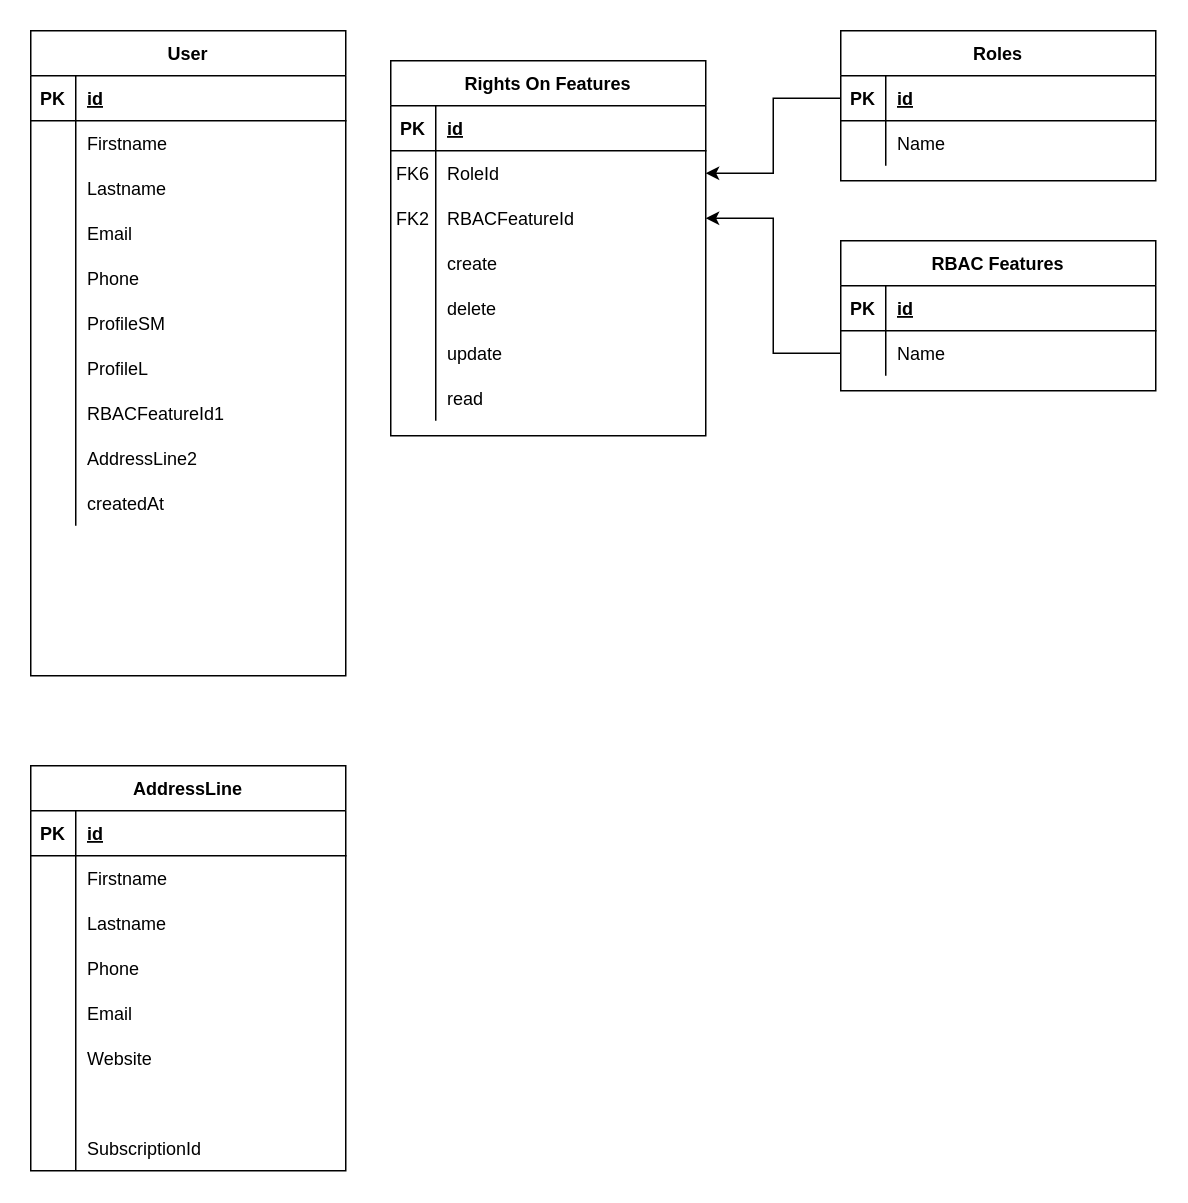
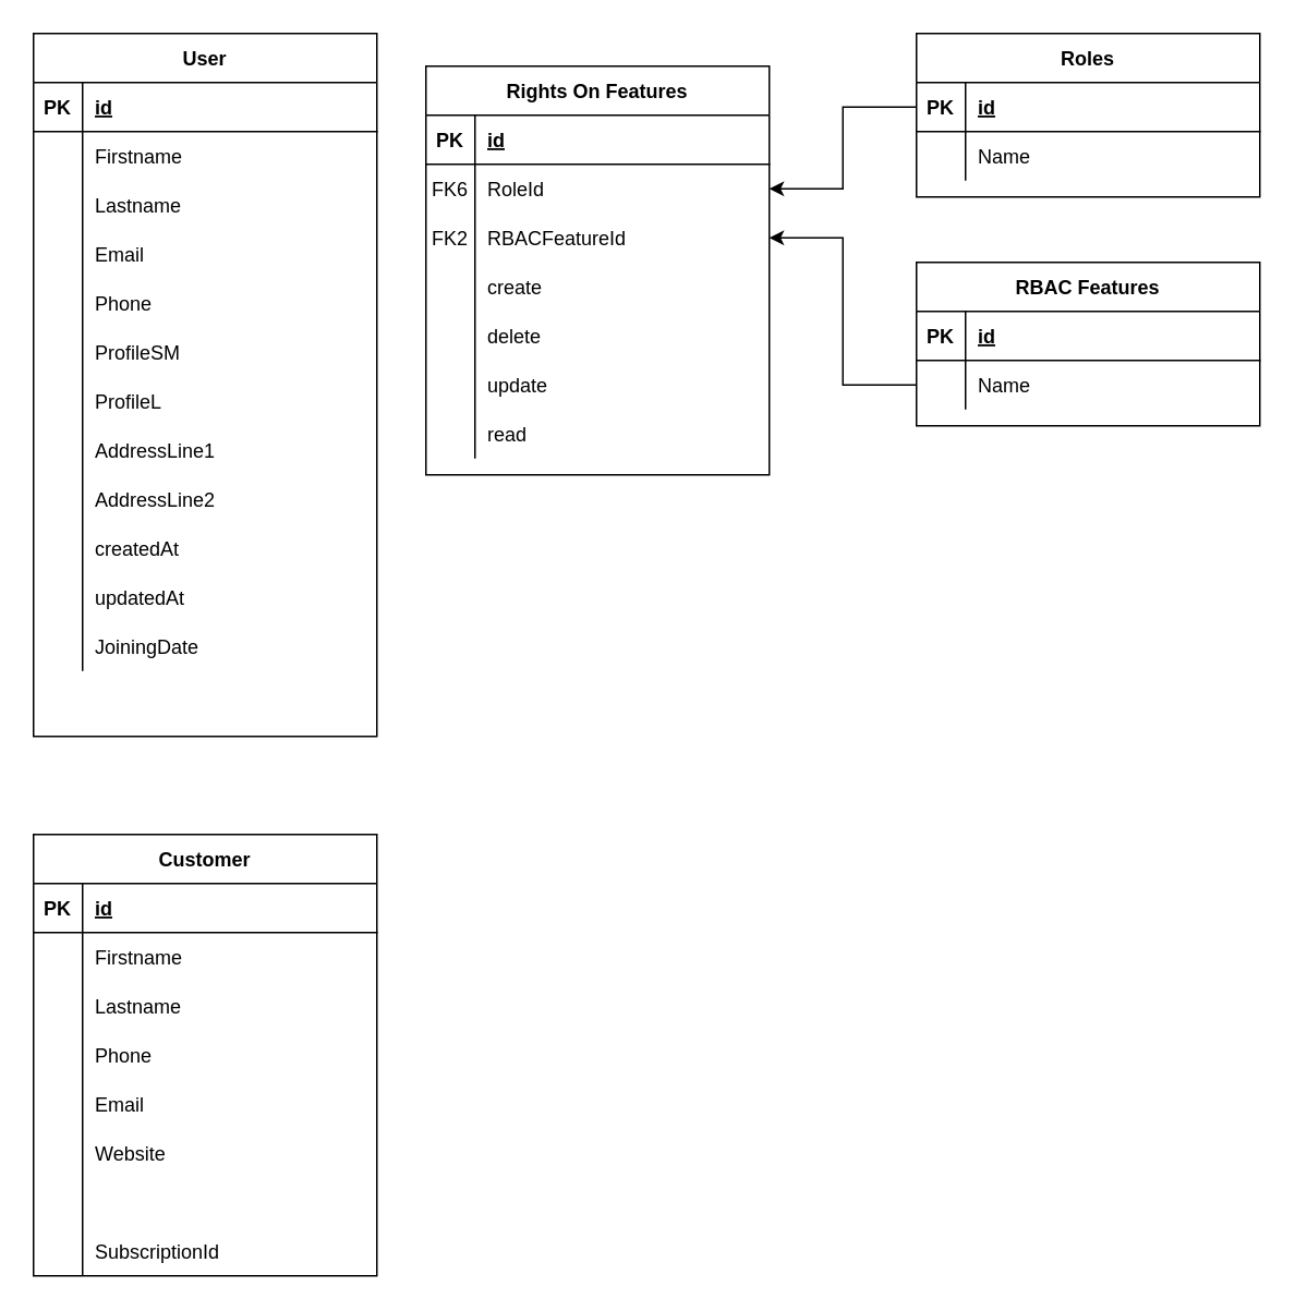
- <mxCell id="26" value="RBACFeatureId1" style="shape=partialRectangle;connectable=0;fillColor=none;top=0;left=0;bottom=0;right=0;align=left;spacingLeft=6;overflow=hidden;" parent="24" vertex="1"><mxGeometry x="30" width="180" height="30" as="geometry" /></mxCell>
+ <mxCell id="26" value="AddressLine1" style="shape=partialRectangle;connectable=0;fillColor=none;top=0;left=0;bottom=0;right=0;align=left;spacingLeft=6;overflow=hidden;" parent="24" vertex="1"><mxGeometry x="30" width="180" height="30" as="geometry" /></mxCell>
+ <mxCell id="35" value="updatedAt" style="shape=partialRectangle;connectable=0;fillColor=none;top=0;left=0;bottom=0;right=0;align=left;spacingLeft=6;overflow=hidden;" parent="33" vertex="1"><mxGeometry x="30" width="180" height="30" as="geometry" /></mxCell>
+ <mxCell id="38" value="JoiningDate" style="shape=partialRectangle;connectable=0;fillColor=none;top=0;left=0;bottom=0;right=0;align=left;spacingLeft=6;overflow=hidden;" parent="36" vertex="1"><mxGeometry x="30" width="180" height="30" as="geometry" /></mxCell>
- <mxCell id="79" value="AddressLine" style="shape=table;startSize=30;container=1;collapsible=1;childLayout=tableLayout;fixedRows=1;rowLines=0;fontStyle=1;align=center;resizeLast=1;" parent="1" vertex="1"><mxGeometry x="20" y="510" width="210" height="270" as="geometry" /></mxCell>
+ <mxCell id="79" value="Customer" style="shape=table;startSize=30;container=1;collapsible=1;childLayout=tableLayout;fixedRows=1;rowLines=0;fontStyle=1;align=center;resizeLast=1;" parent="1" vertex="1"><mxGeometry x="20" y="510" width="210" height="270" as="geometry" /></mxCell>
